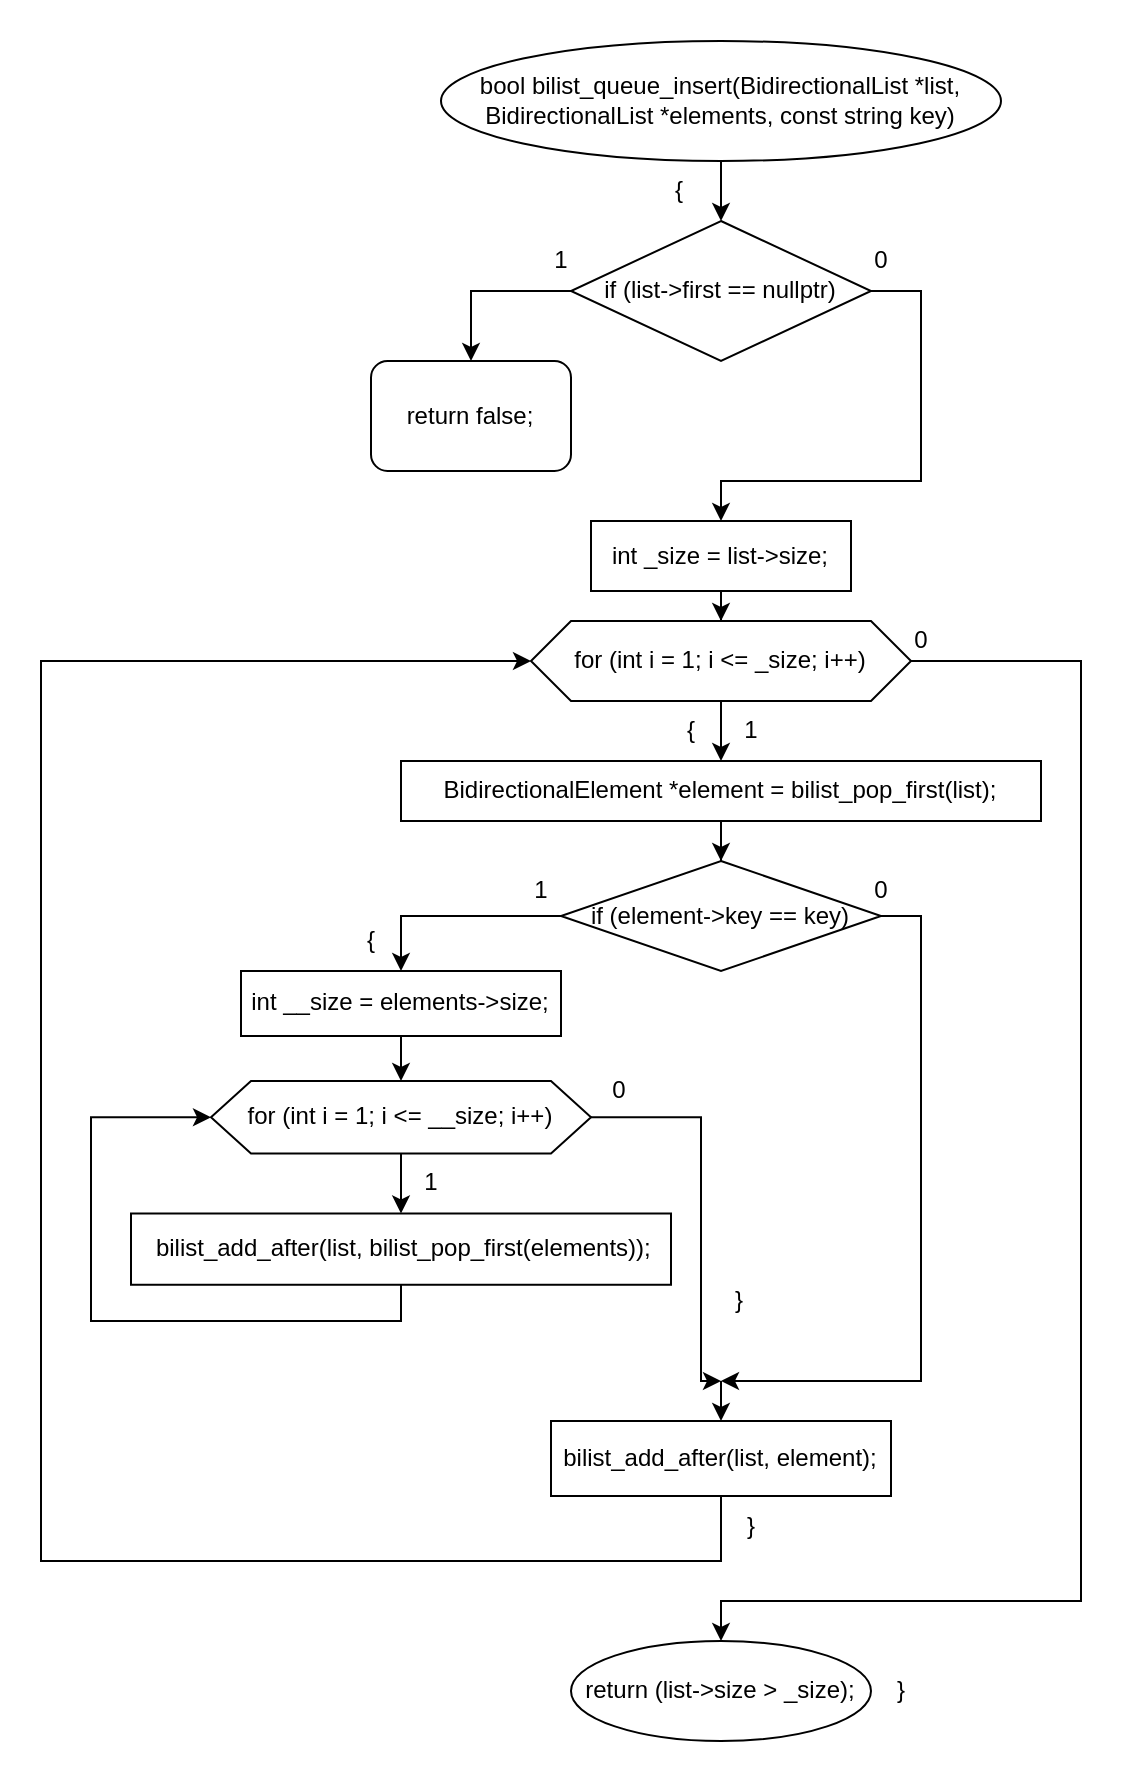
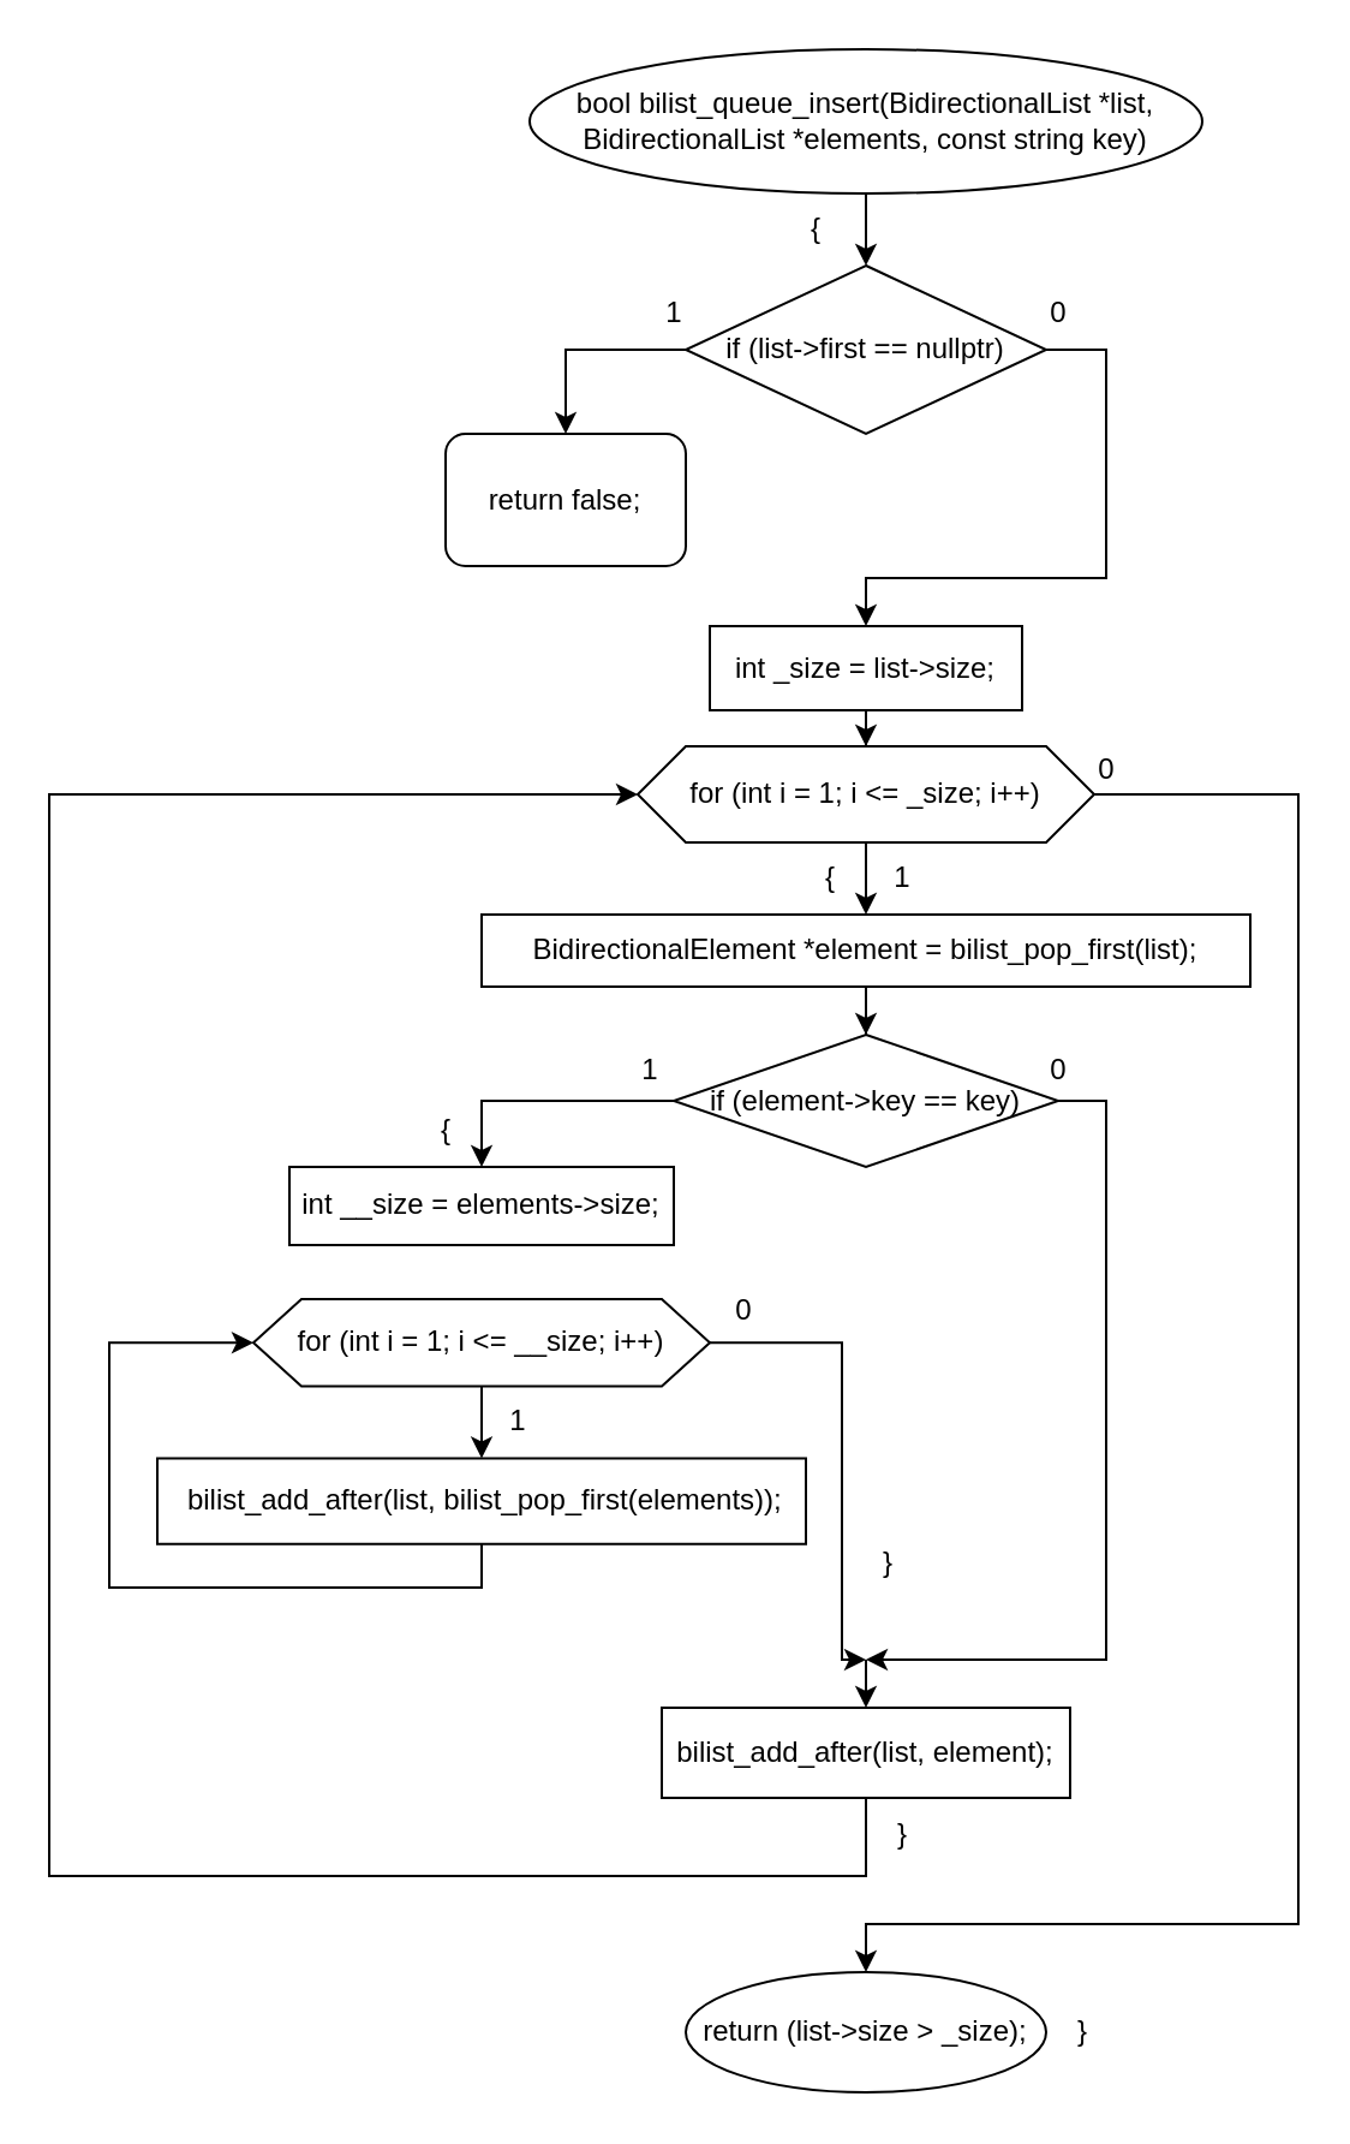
- <mxCell id="23" value="" style="edgeStyle=orthogonalEdgeStyle;rounded=0;orthogonalLoop=1;jettySize=auto;html=1;" parent="1" source="24" target="27" edge="1"><mxGeometry relative="1" as="geometry" /></mxCell>
